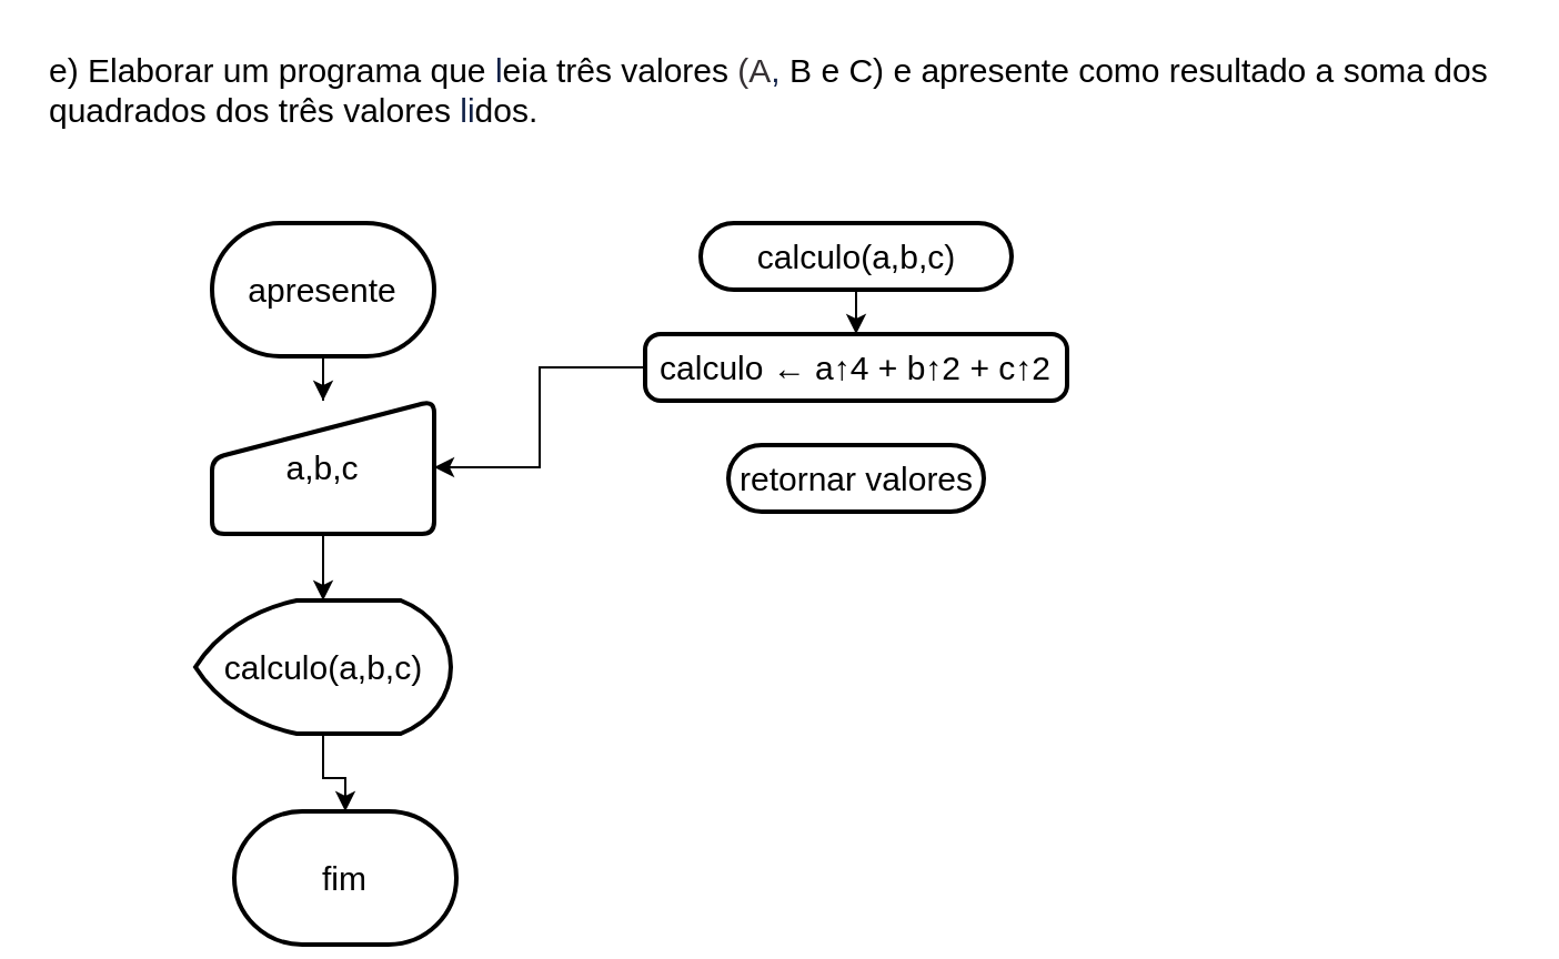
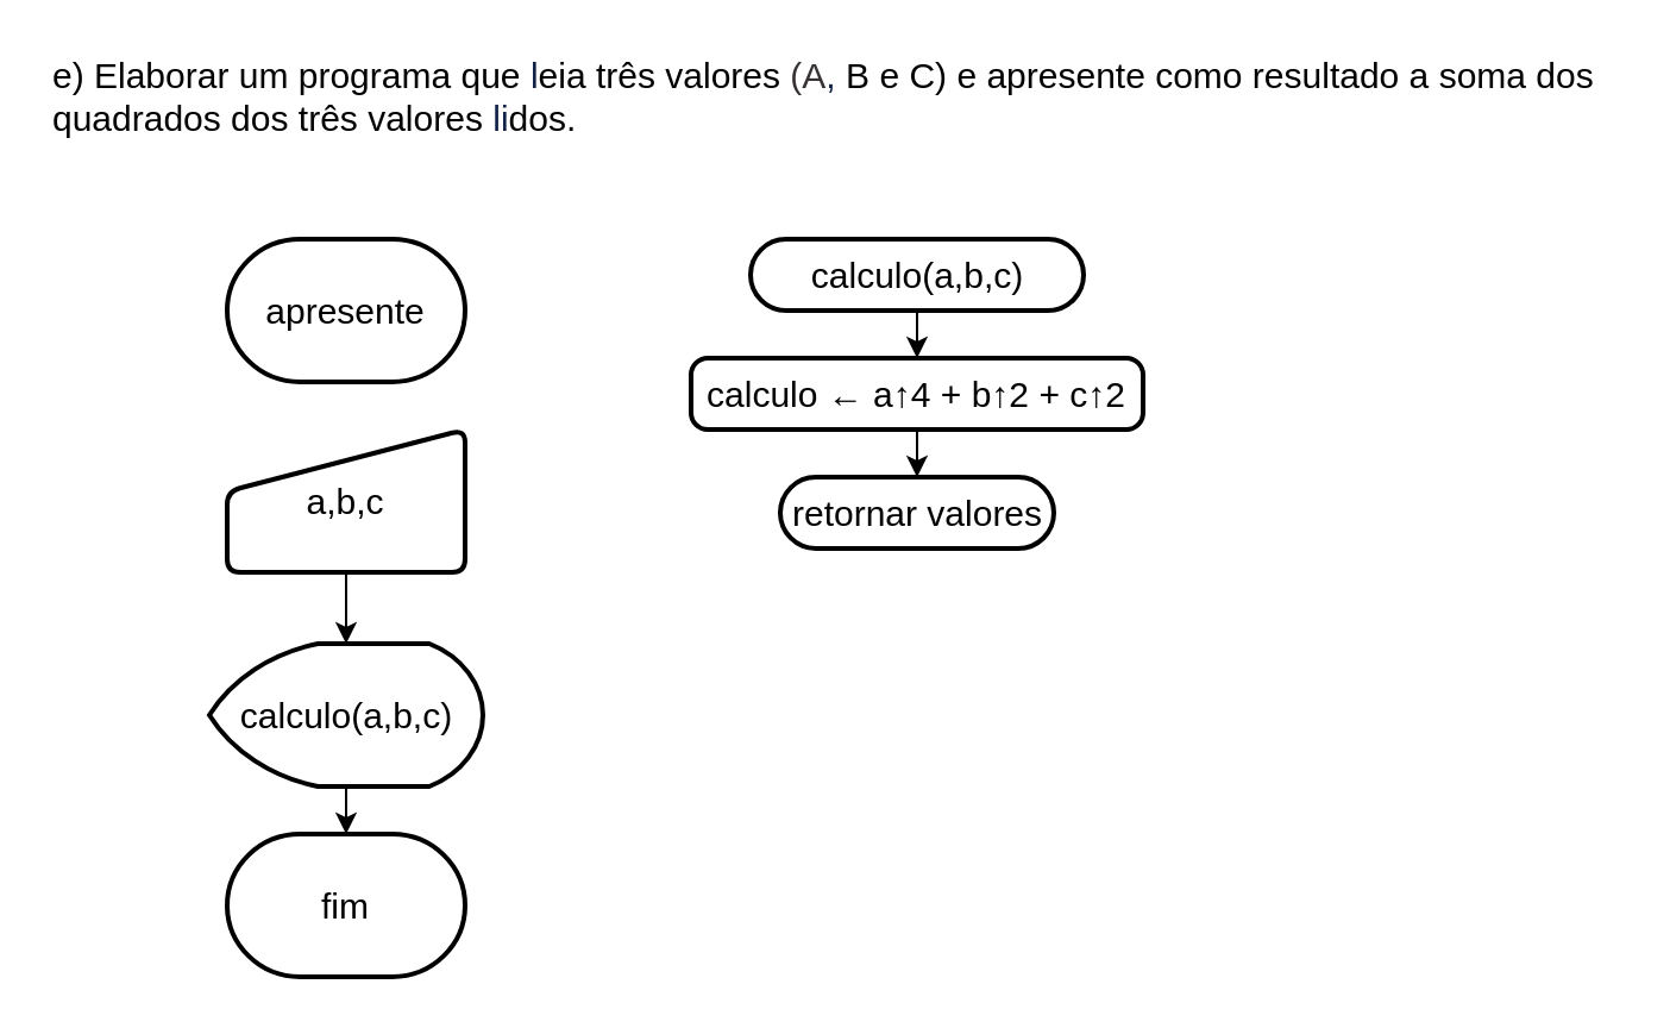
- <mxCell id="11" value="" style="edgeStyle=orthogonalEdgeStyle;rounded=0;orthogonalLoop=1;jettySize=auto;html=1;fontSize=15;" edge="1" parent="1" source="12" target="7"><mxGeometry relative="1" as="geometry" /></mxCell>
- <mxCell id="13" value="" style="edgeStyle=orthogonalEdgeStyle;rounded=0;orthogonalLoop=1;jettySize=auto;html=1;" edge="1" parent="1" source="14" target="7"><mxGeometry relative="1" as="geometry" /></mxCell>
+ <mxCell id="13" value="" style="edgeStyle=orthogonalEdgeStyle;rounded=0;orthogonalLoop=1;jettySize=auto;html=1;" edge="1" parent="1" source="14" target="3"><mxGeometry relative="1" as="geometry" /></mxCell>
- <mxCell id="10" value="fim" style="strokeWidth=2;html=1;shape=mxgraph.flowchart.terminator;whiteSpace=wrap;fontSize=15;" vertex="1" parent="1"><mxGeometry x="105" y="365" width="100" height="60" as="geometry" /></mxCell>
+ <mxCell id="10" value="fim" style="strokeWidth=2;html=1;shape=mxgraph.flowchart.terminator;whiteSpace=wrap;fontSize=15;" vertex="1" parent="1"><mxGeometry x="95" y="350" width="100" height="60" as="geometry" /></mxCell>
